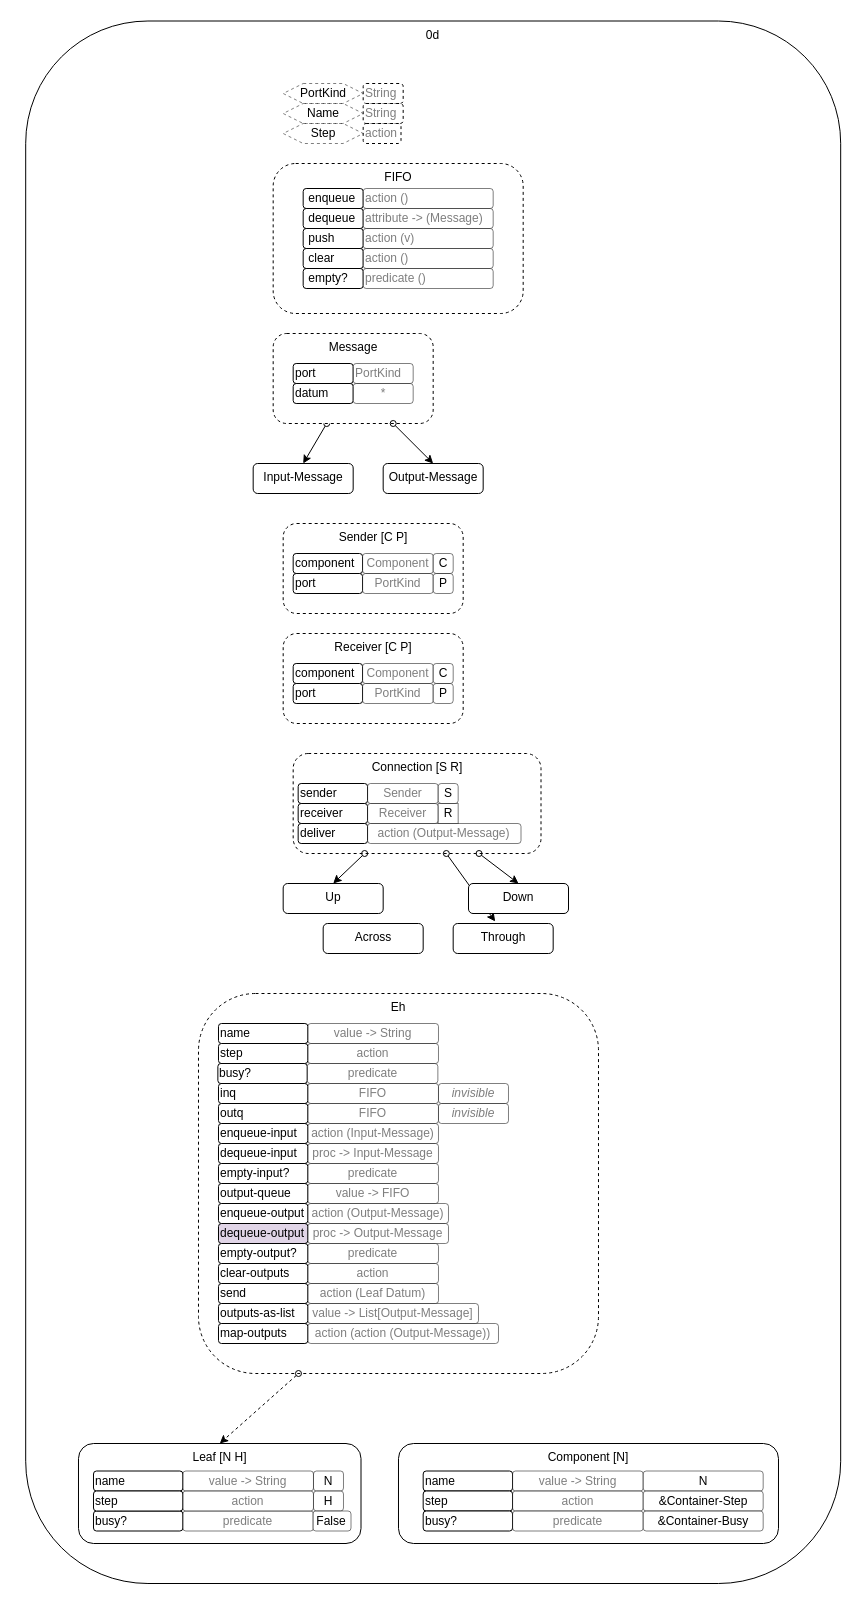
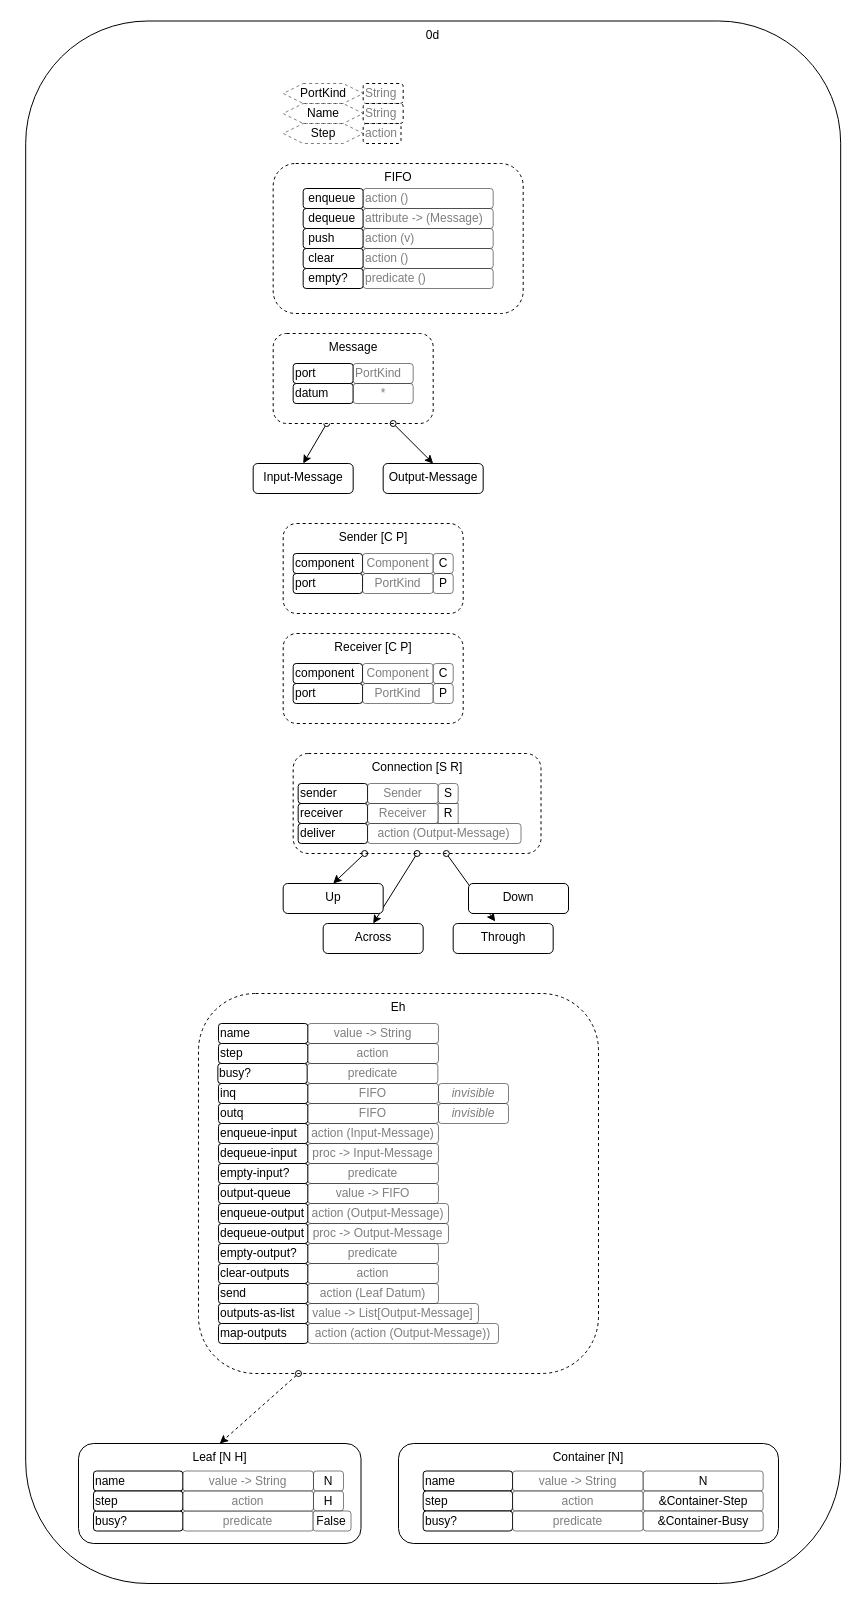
- <mxCell id="8" value="" style="endArrow=oval;startArrow=classic;html=1;entryX=0.75;entryY=1;entryDx=0;entryDy=0;exitX=0.5;exitY=0;exitDx=0;exitDy=0;endFill=0;" parent="2" source="14" target="7" edge="1"><mxGeometry x="84.69" width="50" height="50" as="geometry"><mxPoint x="302.18" y="810" as="sourcePoint" /><mxPoint x="325.709" y="770" as="targetPoint" /></mxGeometry></mxCell>
+ <mxCell id="12" value="" style="endArrow=oval;startArrow=classic;html=1;endFill=0;entryX=0.5;entryY=1;entryDx=0;entryDy=0;exitX=0.5;exitY=0;exitDx=0;exitDy=0;" parent="2" source="11" target="7" edge="1"><mxGeometry x="84.69" width="50" height="50" as="geometry"><mxPoint x="322.18" y="870" as="sourcePoint" /><mxPoint x="339.055" y="840" as="targetPoint" /></mxGeometry></mxCell>
- <mxCell id="83" value="&lt;div&gt;dequeue-output&lt;/div&gt;" style="rounded=1;whiteSpace=wrap;html=1;align=left;container=0;fillColor=#e1d5e7;" parent="2" vertex="1"><mxGeometry x="197.49" y="1200" width="89.38" height="20" as="geometry" /></mxCell>
+ <mxCell id="83" value="&lt;div&gt;dequeue-output&lt;/div&gt;" style="rounded=1;whiteSpace=wrap;html=1;align=left;container=0;" parent="2" vertex="1"><mxGeometry x="197.49" y="1200" width="89.38" height="20" as="geometry" /></mxCell>
- <mxCell id="18" value="Component [N]" style="rounded=1;whiteSpace=wrap;html=1;align=center;verticalAlign=top;container=0;" parent="2" vertex="1"><mxGeometry x="377.49" y="1420" width="380" height="100" as="geometry"><mxRectangle x="60" y="280" width="110" height="20" as="alternateBounds" /></mxGeometry></mxCell>
+ <mxCell id="18" value="Container [N]" style="rounded=1;whiteSpace=wrap;html=1;align=center;verticalAlign=top;container=0;" parent="2" vertex="1"><mxGeometry x="377.49" y="1420" width="380" height="100" as="geometry"><mxRectangle x="60" y="280" width="110" height="20" as="alternateBounds" /></mxGeometry></mxCell>
